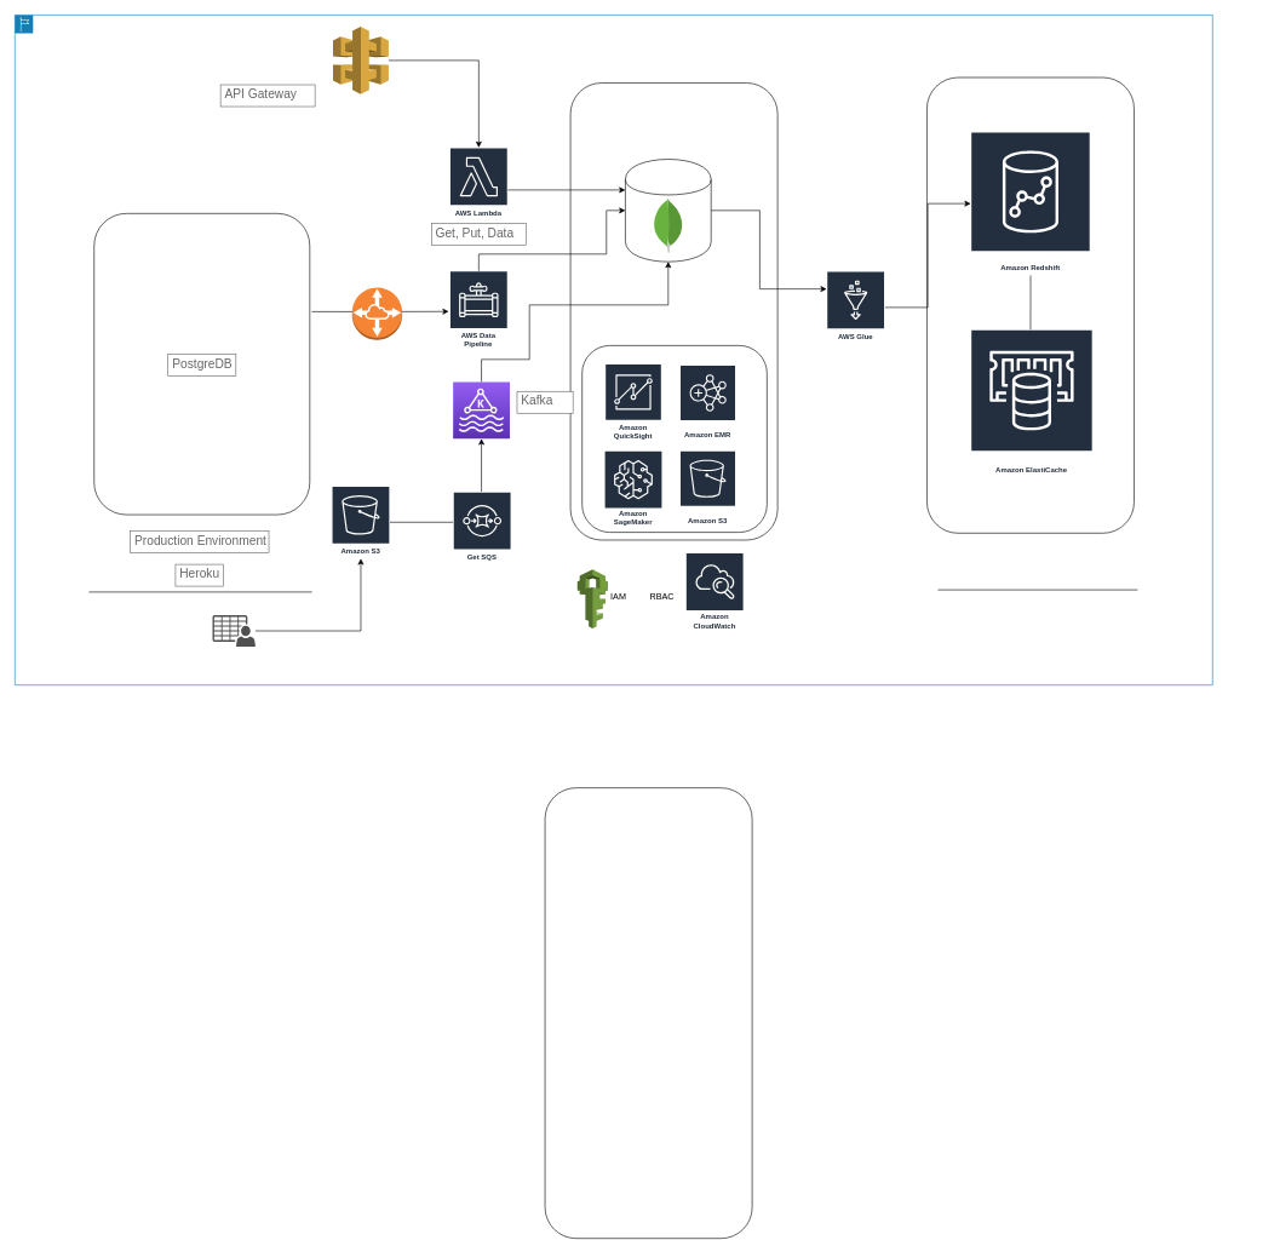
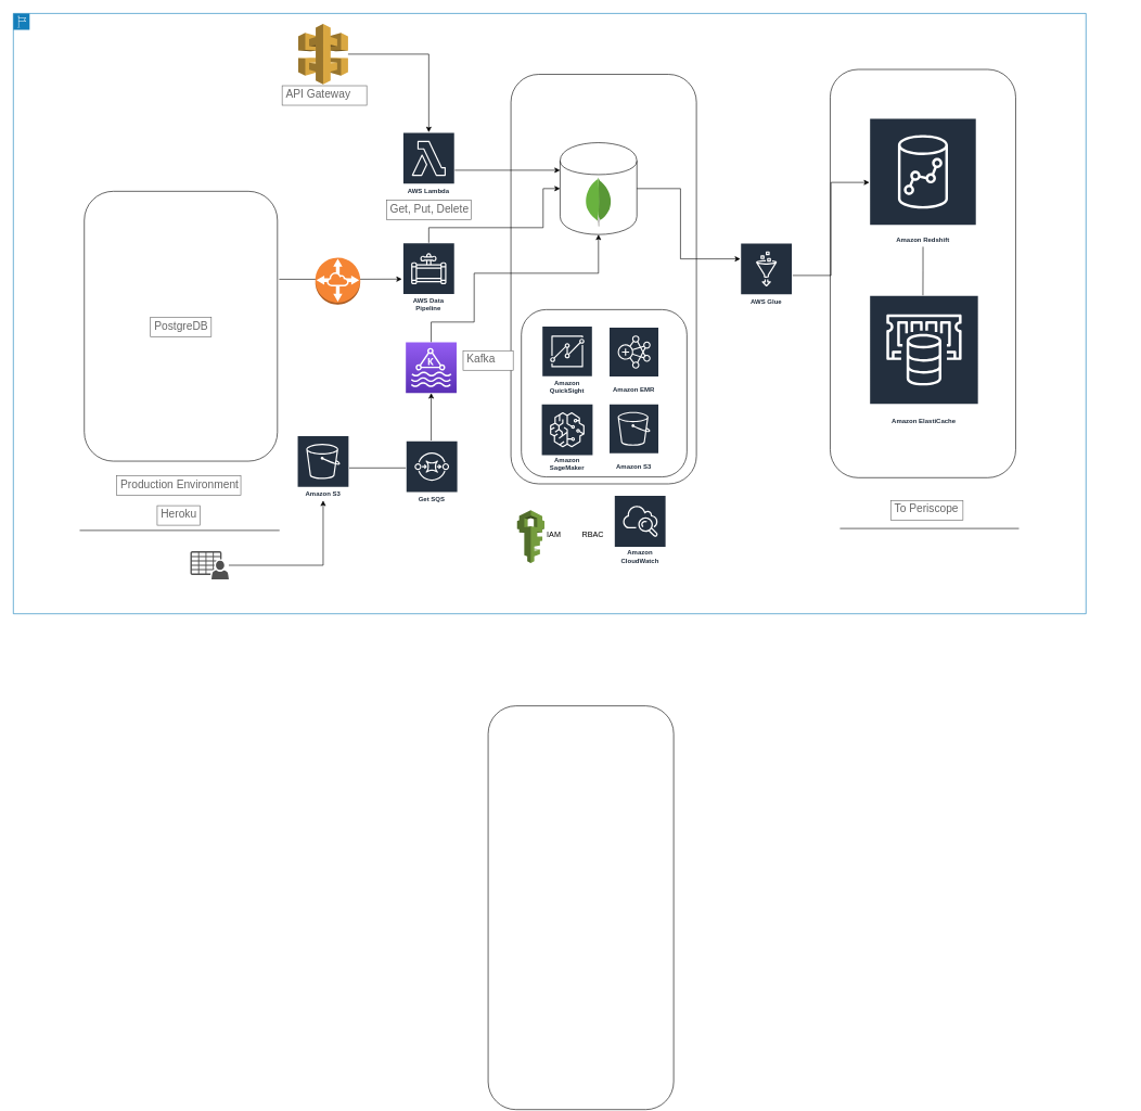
- <mxCell id="18" value="API Gateway" style="strokeWidth=1;shadow=0;dashed=0;align=center;html=1;shape=mxgraph.mockup.text.textBox;fontColor=#666666;align=left;fontSize=17;spacingLeft=4;spacingTop=-3;strokeColor=#666666;mainText=" vertex="1" parent="1"><mxGeometry x="303" y="116" width="130" height="30" as="geometry" /></mxCell>
+ <mxCell id="18" value="API Gateway" style="strokeWidth=1;shadow=0;dashed=0;align=center;html=1;shape=mxgraph.mockup.text.textBox;fontColor=#666666;align=left;fontSize=17;spacingLeft=4;spacingTop=-3;strokeColor=#666666;mainText=" vertex="1" parent="1"><mxGeometry x="433" y="131" width="130" height="30" as="geometry" /></mxCell>
- <mxCell id="12" value="Get, Put, Data" style="strokeWidth=1;shadow=0;dashed=0;align=center;html=1;shape=mxgraph.mockup.text.textBox;fontColor=#666666;align=left;fontSize=17;spacingLeft=4;spacingTop=-3;strokeColor=#666666;mainText=" vertex="1" parent="1"><mxGeometry x="593.25" y="307" width="130" height="30" as="geometry" /></mxCell>
+ <mxCell id="12" value="Get, Put, Delete" style="strokeWidth=1;shadow=0;dashed=0;align=center;html=1;shape=mxgraph.mockup.text.textBox;fontColor=#666666;align=left;fontSize=17;spacingLeft=4;spacingTop=-3;strokeColor=#666666;mainText=" vertex="1" parent="1"><mxGeometry x="593.25" y="307" width="130" height="30" as="geometry" /></mxCell>
+ <mxCell id="36" value="To Periscope" style="strokeWidth=1;shadow=0;dashed=0;align=center;html=1;shape=mxgraph.mockup.text.textBox;fontColor=#666666;align=left;fontSize=17;spacingLeft=4;spacingTop=-3;strokeColor=#666666;mainText=" vertex="1" parent="1"><mxGeometry x="1368" y="768" width="111" height="30" as="geometry" /></mxCell>
